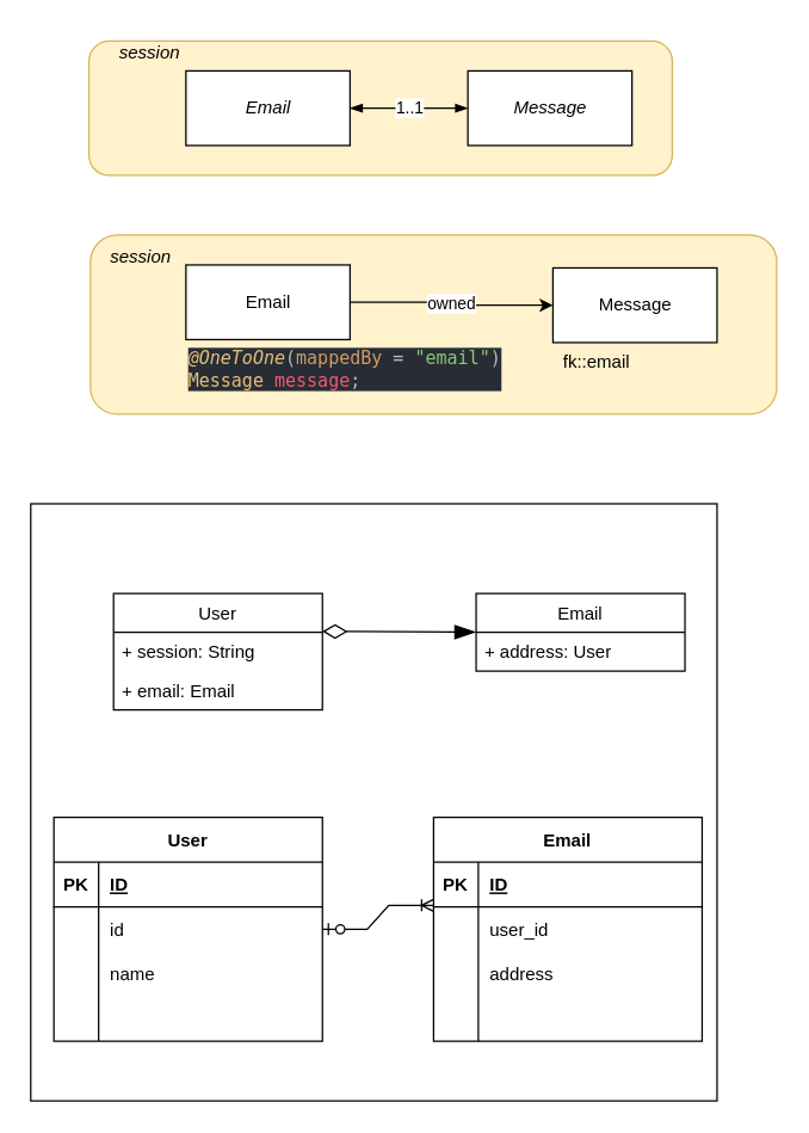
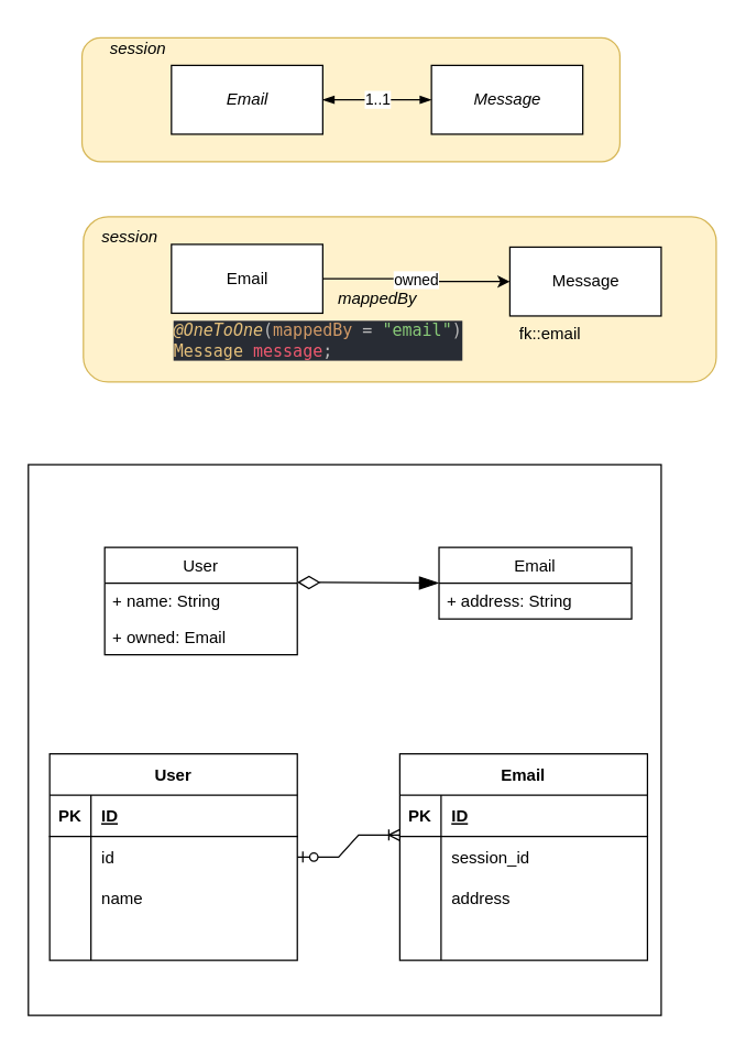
+ <mxCell id="10" value="mappedBy" style="text;html=1;strokeColor=none;fillColor=none;align=center;verticalAlign=middle;whiteSpace=wrap;rounded=0;fontStyle=2" parent="1" vertex="1"><mxGeometry x="244" y="202" width="60" height="30" as="geometry" /></mxCell>
- <mxCell id="17" value="+ session: String" style="text;strokeColor=none;fillColor=none;align=left;verticalAlign=top;spacingLeft=4;spacingRight=4;overflow=hidden;rotatable=0;points=[[0,0.5],[1,0.5]];portConstraint=eastwest;" vertex="1" parent="16"><mxGeometry y="26" width="140" height="26" as="geometry" /></mxCell>
+ <mxCell id="17" value="+ name: String" style="text;strokeColor=none;fillColor=none;align=left;verticalAlign=top;spacingLeft=4;spacingRight=4;overflow=hidden;rotatable=0;points=[[0,0.5],[1,0.5]];portConstraint=eastwest;" vertex="1" parent="16"><mxGeometry y="26" width="140" height="26" as="geometry" /></mxCell>
- <mxCell id="21" value="+ address: User" style="text;strokeColor=none;fillColor=none;align=left;verticalAlign=top;spacingLeft=4;spacingRight=4;overflow=hidden;rotatable=0;points=[[0,0.5],[1,0.5]];portConstraint=eastwest;" vertex="1" parent="20"><mxGeometry y="26" width="140" height="26" as="geometry" /></mxCell>
+ <mxCell id="21" value="+ address: String" style="text;strokeColor=none;fillColor=none;align=left;verticalAlign=top;spacingLeft=4;spacingRight=4;overflow=hidden;rotatable=0;points=[[0,0.5],[1,0.5]];portConstraint=eastwest;" vertex="1" parent="20"><mxGeometry y="26" width="140" height="26" as="geometry" /></mxCell>
- <mxCell id="18" value="+ email: Email" style="text;strokeColor=none;fillColor=none;align=left;verticalAlign=top;spacingLeft=4;spacingRight=4;overflow=hidden;rotatable=0;points=[[0,0.5],[1,0.5]];portConstraint=eastwest;" vertex="1" parent="16"><mxGeometry y="52" width="140" height="26" as="geometry" /></mxCell>
+ <mxCell id="18" value="+ owned: Email" style="text;strokeColor=none;fillColor=none;align=left;verticalAlign=top;spacingLeft=4;spacingRight=4;overflow=hidden;rotatable=0;points=[[0,0.5],[1,0.5]];portConstraint=eastwest;" vertex="1" parent="16"><mxGeometry y="52" width="140" height="26" as="geometry" /></mxCell>
- <mxCell id="41" value="user_id" style="shape=partialRectangle;connectable=0;fillColor=none;top=0;left=0;bottom=0;right=0;align=left;spacingLeft=6;overflow=hidden;" vertex="1" parent="39"><mxGeometry x="30" width="150" height="30" as="geometry"><mxRectangle width="150" height="30" as="alternateBounds" /></mxGeometry></mxCell>
+ <mxCell id="41" value="session_id" style="shape=partialRectangle;connectable=0;fillColor=none;top=0;left=0;bottom=0;right=0;align=left;spacingLeft=6;overflow=hidden;" vertex="1" parent="39"><mxGeometry x="30" width="150" height="30" as="geometry"><mxRectangle width="150" height="30" as="alternateBounds" /></mxGeometry></mxCell>
